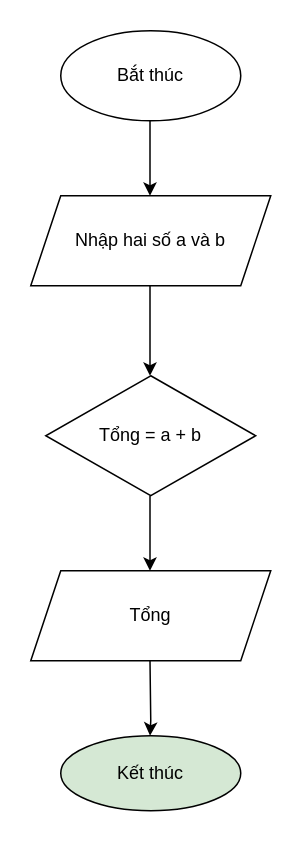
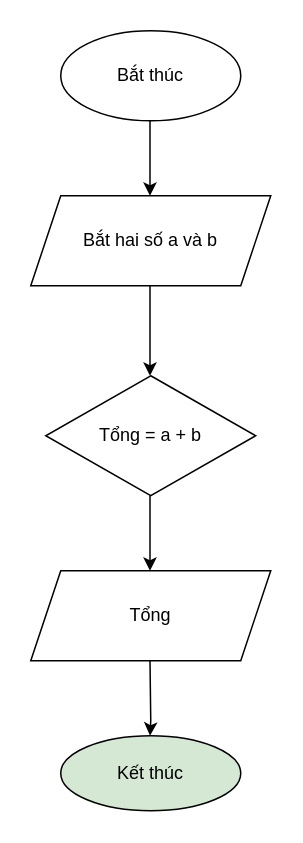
- <mxCell id="4" value="Nhập hai số a và b" style="shape=parallelogram;perimeter=parallelogramPerimeter;whiteSpace=wrap;html=1;fixedSize=1;" vertex="1" parent="1"><mxGeometry x="20" y="130" width="160" height="60" as="geometry" /></mxCell>
+ <mxCell id="4" value="Bắt hai số a và b" style="shape=parallelogram;perimeter=parallelogramPerimeter;whiteSpace=wrap;html=1;fixedSize=1;" vertex="1" parent="1"><mxGeometry x="20" y="130" width="160" height="60" as="geometry" /></mxCell>
